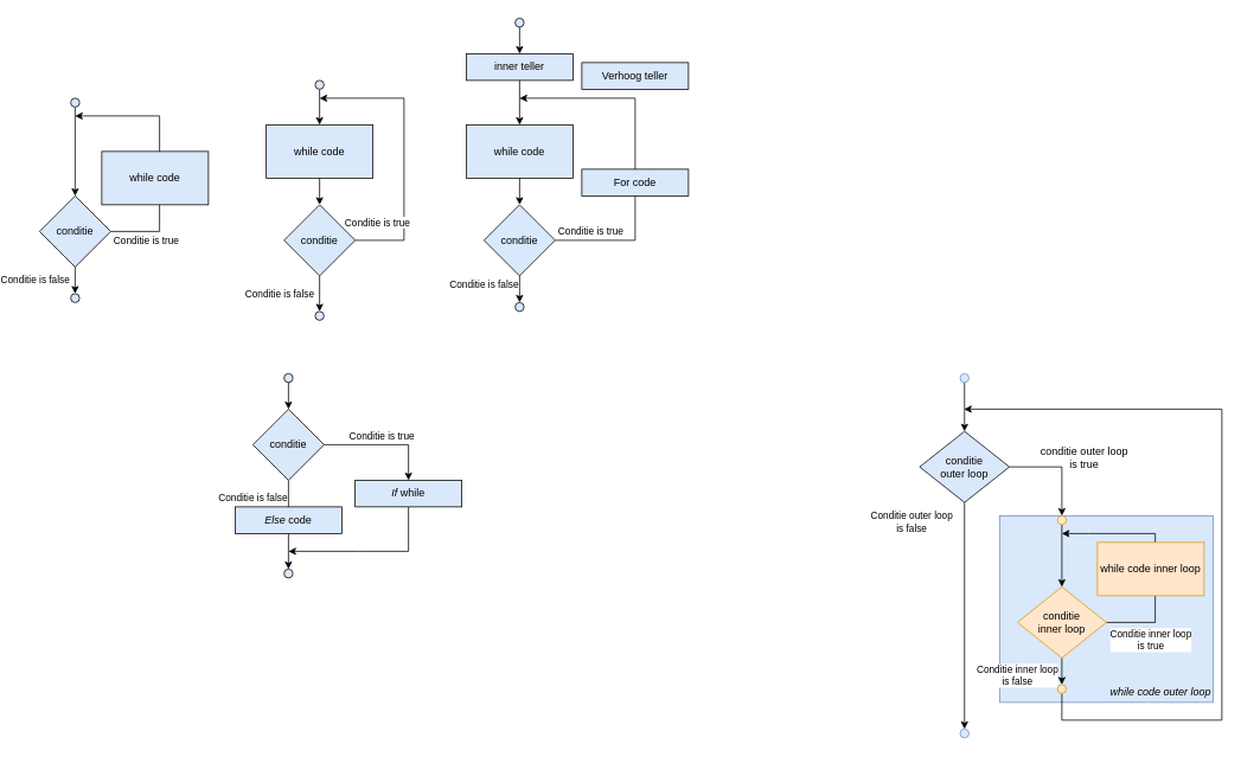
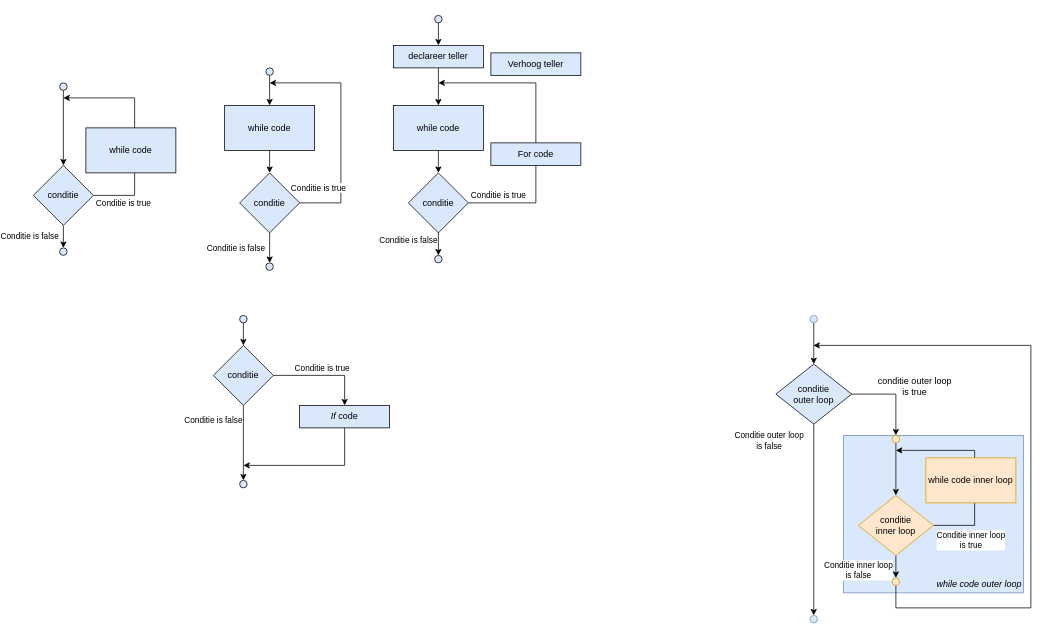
- <mxCell id="20" value="inner teller" style="rounded=0;whiteSpace=wrap;html=1;fillColor=#dae8fc;strokeColor=#000000;" vertex="1" parent="1"><mxGeometry x="500" y="60" width="120" height="30" as="geometry" /></mxCell>
+ <mxCell id="20" value="declareer teller" style="rounded=0;whiteSpace=wrap;html=1;fillColor=#dae8fc;strokeColor=#000000;" vertex="1" parent="1"><mxGeometry x="500" y="60" width="120" height="30" as="geometry" /></mxCell>
- <mxCell id="30" value="&lt;i&gt;If &lt;/i&gt;while" style="rounded=0;whiteSpace=wrap;html=1;fillColor=#dae8fc;strokeColor=#000000;" vertex="1" parent="1"><mxGeometry x="375" y="540" width="120" height="30" as="geometry" /></mxCell>
+ <mxCell id="30" value="&lt;i&gt;If &lt;/i&gt;code" style="rounded=0;whiteSpace=wrap;html=1;fillColor=#dae8fc;strokeColor=#000000;" vertex="1" parent="1"><mxGeometry x="375" y="540" width="120" height="30" as="geometry" /></mxCell>
- <mxCell id="31" value="&lt;i&gt;Else &lt;/i&gt;code" style="rounded=0;whiteSpace=wrap;html=1;fillColor=#dae8fc;strokeColor=#000000;" vertex="1" parent="1"><mxGeometry x="240" y="570" width="120" height="30" as="geometry" /></mxCell>
